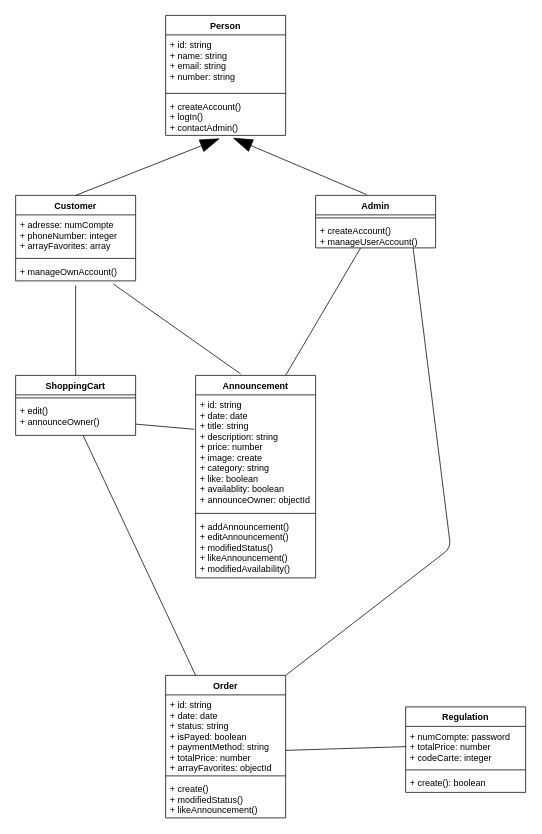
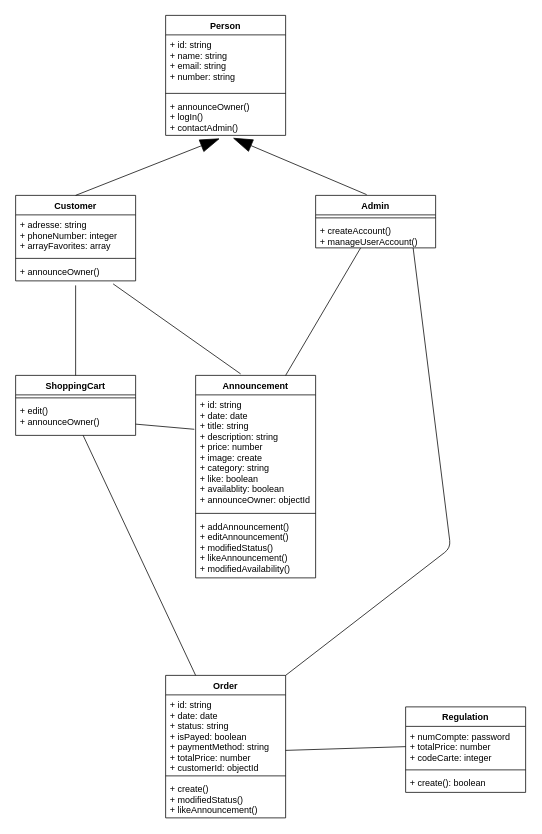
- <mxCell id="5" value="+ createAccount()&#10;+ logIn()&#10;+ contactAdmin()" style="text;strokeColor=none;fillColor=none;align=left;verticalAlign=top;spacingLeft=4;spacingRight=4;overflow=hidden;rotatable=0;points=[[0,0.5],[1,0.5]];portConstraint=eastwest;" parent="2" vertex="1"><mxGeometry y="108" width="160" height="52" as="geometry" /></mxCell>
+ <mxCell id="5" value="+ announceOwner()&#10;+ logIn()&#10;+ contactAdmin()" style="text;strokeColor=none;fillColor=none;align=left;verticalAlign=top;spacingLeft=4;spacingRight=4;overflow=hidden;rotatable=0;points=[[0,0.5],[1,0.5]];portConstraint=eastwest;" parent="2" vertex="1"><mxGeometry y="108" width="160" height="52" as="geometry" /></mxCell>
- <mxCell id="10" value="+ adresse: numCompte&#10;+ phoneNumber: integer&#10;+ arrayFavorites: array" style="text;strokeColor=none;fillColor=none;align=left;verticalAlign=top;spacingLeft=4;spacingRight=4;overflow=hidden;rotatable=0;points=[[0,0.5],[1,0.5]];portConstraint=eastwest;" parent="9" vertex="1"><mxGeometry y="26" width="160" height="54" as="geometry" /></mxCell>
+ <mxCell id="10" value="+ adresse: string&#10;+ phoneNumber: integer&#10;+ arrayFavorites: array" style="text;strokeColor=none;fillColor=none;align=left;verticalAlign=top;spacingLeft=4;spacingRight=4;overflow=hidden;rotatable=0;points=[[0,0.5],[1,0.5]];portConstraint=eastwest;" parent="9" vertex="1"><mxGeometry y="26" width="160" height="54" as="geometry" /></mxCell>
- <mxCell id="12" value="+ manageOwnAccount()" style="text;strokeColor=none;fillColor=none;align=left;verticalAlign=top;spacingLeft=4;spacingRight=4;overflow=hidden;rotatable=0;points=[[0,0.5],[1,0.5]];portConstraint=eastwest;" parent="9" vertex="1"><mxGeometry y="88" width="160" height="26" as="geometry" /></mxCell>
+ <mxCell id="12" value="+ announceOwner()" style="text;strokeColor=none;fillColor=none;align=left;verticalAlign=top;spacingLeft=4;spacingRight=4;overflow=hidden;rotatable=0;points=[[0,0.5],[1,0.5]];portConstraint=eastwest;" parent="9" vertex="1"><mxGeometry y="88" width="160" height="26" as="geometry" /></mxCell>
- <mxCell id="21" value="+ id: string&#10;+ date: date&#10;+ status: string&#10;+ isPayed: boolean&#10;+ paymentMethod: string&#10;+ totalPrice: number&#10;+ arrayFavorites: objectId" style="text;strokeColor=none;fillColor=none;align=left;verticalAlign=top;spacingLeft=4;spacingRight=4;overflow=hidden;rotatable=0;points=[[0,0.5],[1,0.5]];portConstraint=eastwest;" parent="20" vertex="1"><mxGeometry y="26" width="160" height="104" as="geometry" /></mxCell>
+ <mxCell id="21" value="+ id: string&#10;+ date: date&#10;+ status: string&#10;+ isPayed: boolean&#10;+ paymentMethod: string&#10;+ totalPrice: number&#10;+ customerId: objectId" style="text;strokeColor=none;fillColor=none;align=left;verticalAlign=top;spacingLeft=4;spacingRight=4;overflow=hidden;rotatable=0;points=[[0,0.5],[1,0.5]];portConstraint=eastwest;" parent="20" vertex="1"><mxGeometry y="26" width="160" height="104" as="geometry" /></mxCell>
